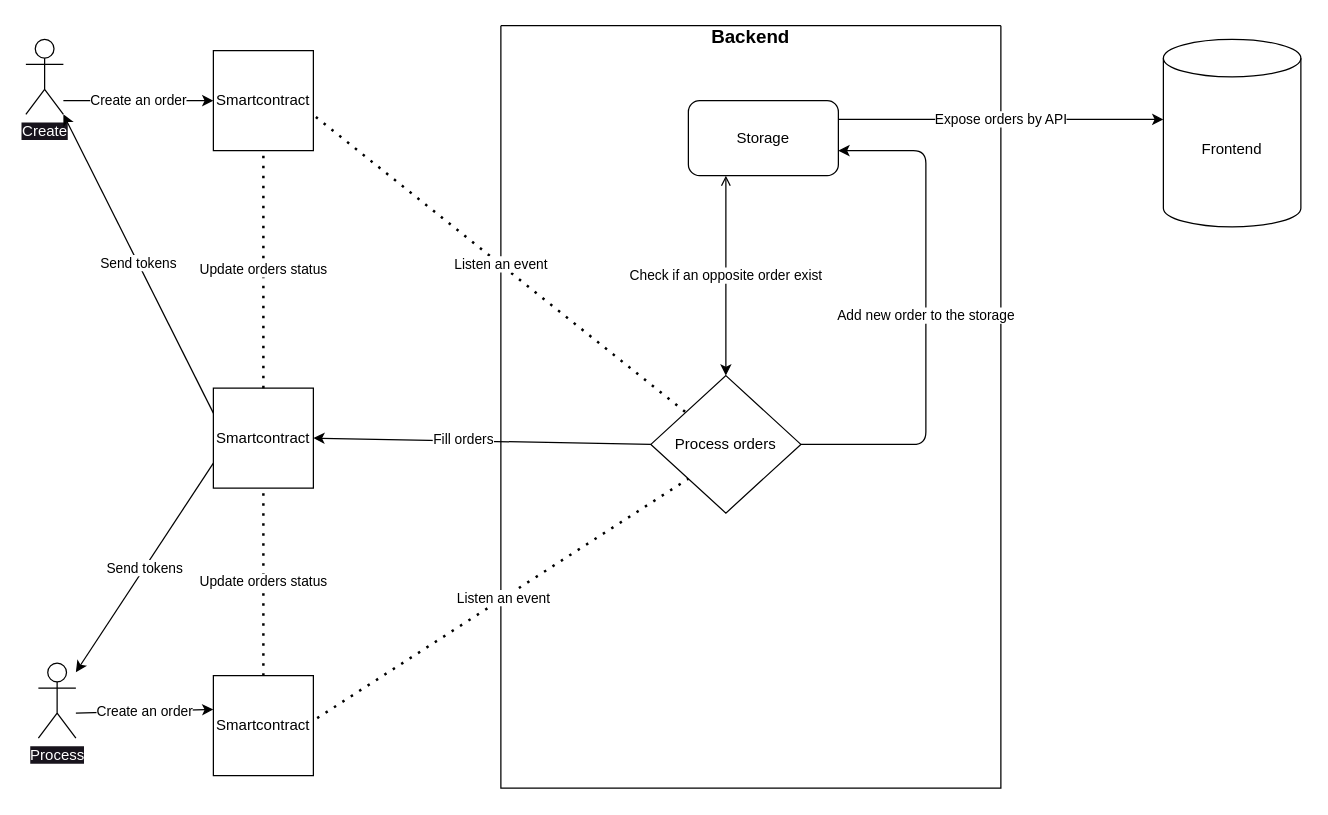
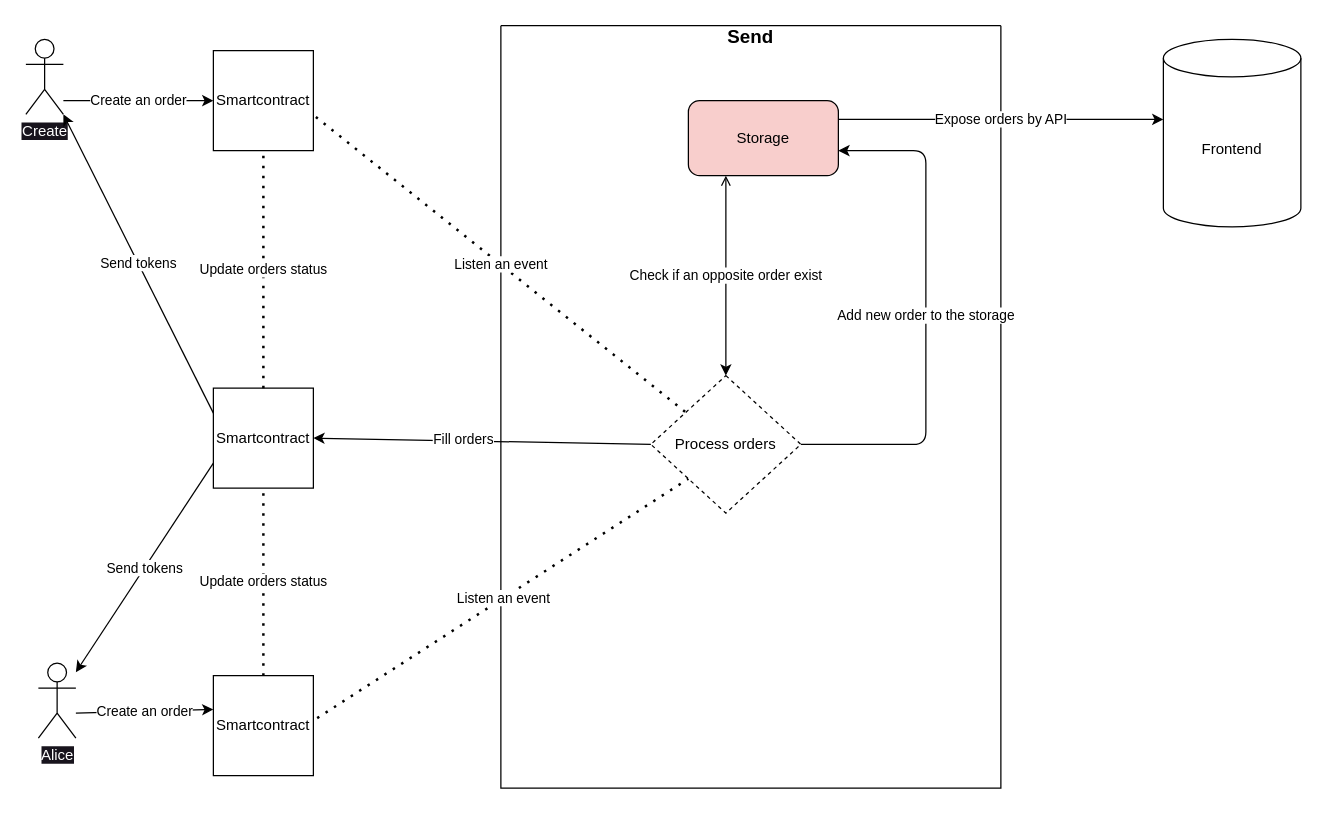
- <mxCell id="4" value="Backend" style="swimlane;startSize=0;labelBackgroundColor=none;spacingTop=15;fontSize=15;" parent="1" vertex="1"><mxGeometry x="400" y="20" width="400" height="610" as="geometry" /></mxCell>
+ <mxCell id="4" value="Send" style="swimlane;startSize=0;labelBackgroundColor=none;spacingTop=15;fontSize=15;" parent="1" vertex="1"><mxGeometry x="400" y="20" width="400" height="610" as="geometry" /></mxCell>
- <mxCell id="5" value="Storage" style="rounded=1;whiteSpace=wrap;html=1;" vertex="1" parent="4"><mxGeometry x="150" y="60" width="120" height="60" as="geometry" /></mxCell>
+ <mxCell id="5" value="Storage" style="rounded=1;whiteSpace=wrap;html=1;fillColor=#f8cecc;" vertex="1" parent="4"><mxGeometry x="150" y="60" width="120" height="60" as="geometry" /></mxCell>
- <mxCell id="6" value="Process orders" style="rhombus;whiteSpace=wrap;html=1;" vertex="1" parent="4"><mxGeometry x="120" y="280" width="120" height="110" as="geometry" /></mxCell>
+ <mxCell id="6" value="Process orders" style="rhombus;whiteSpace=wrap;html=1;dashed=1;" vertex="1" parent="4"><mxGeometry x="120" y="280" width="120" height="110" as="geometry" /></mxCell>
- <mxCell id="3" value="&lt;span style=&quot;background-color: rgb(24, 20, 29);&quot;&gt;&lt;font color=&quot;#ffffff&quot;&gt;Process&lt;/font&gt;&lt;/span&gt;" style="shape=umlActor;verticalLabelPosition=bottom;verticalAlign=top;html=1;outlineConnect=0;" parent="1" vertex="1"><mxGeometry x="30" y="530" width="30" height="60" as="geometry" /></mxCell>
+ <mxCell id="3" value="&lt;span style=&quot;background-color: rgb(24, 20, 29);&quot;&gt;&lt;font color=&quot;#ffffff&quot;&gt;Alice&lt;/font&gt;&lt;/span&gt;" style="shape=umlActor;verticalLabelPosition=bottom;verticalAlign=top;html=1;outlineConnect=0;" parent="1" vertex="1"><mxGeometry x="30" y="530" width="30" height="60" as="geometry" /></mxCell>
